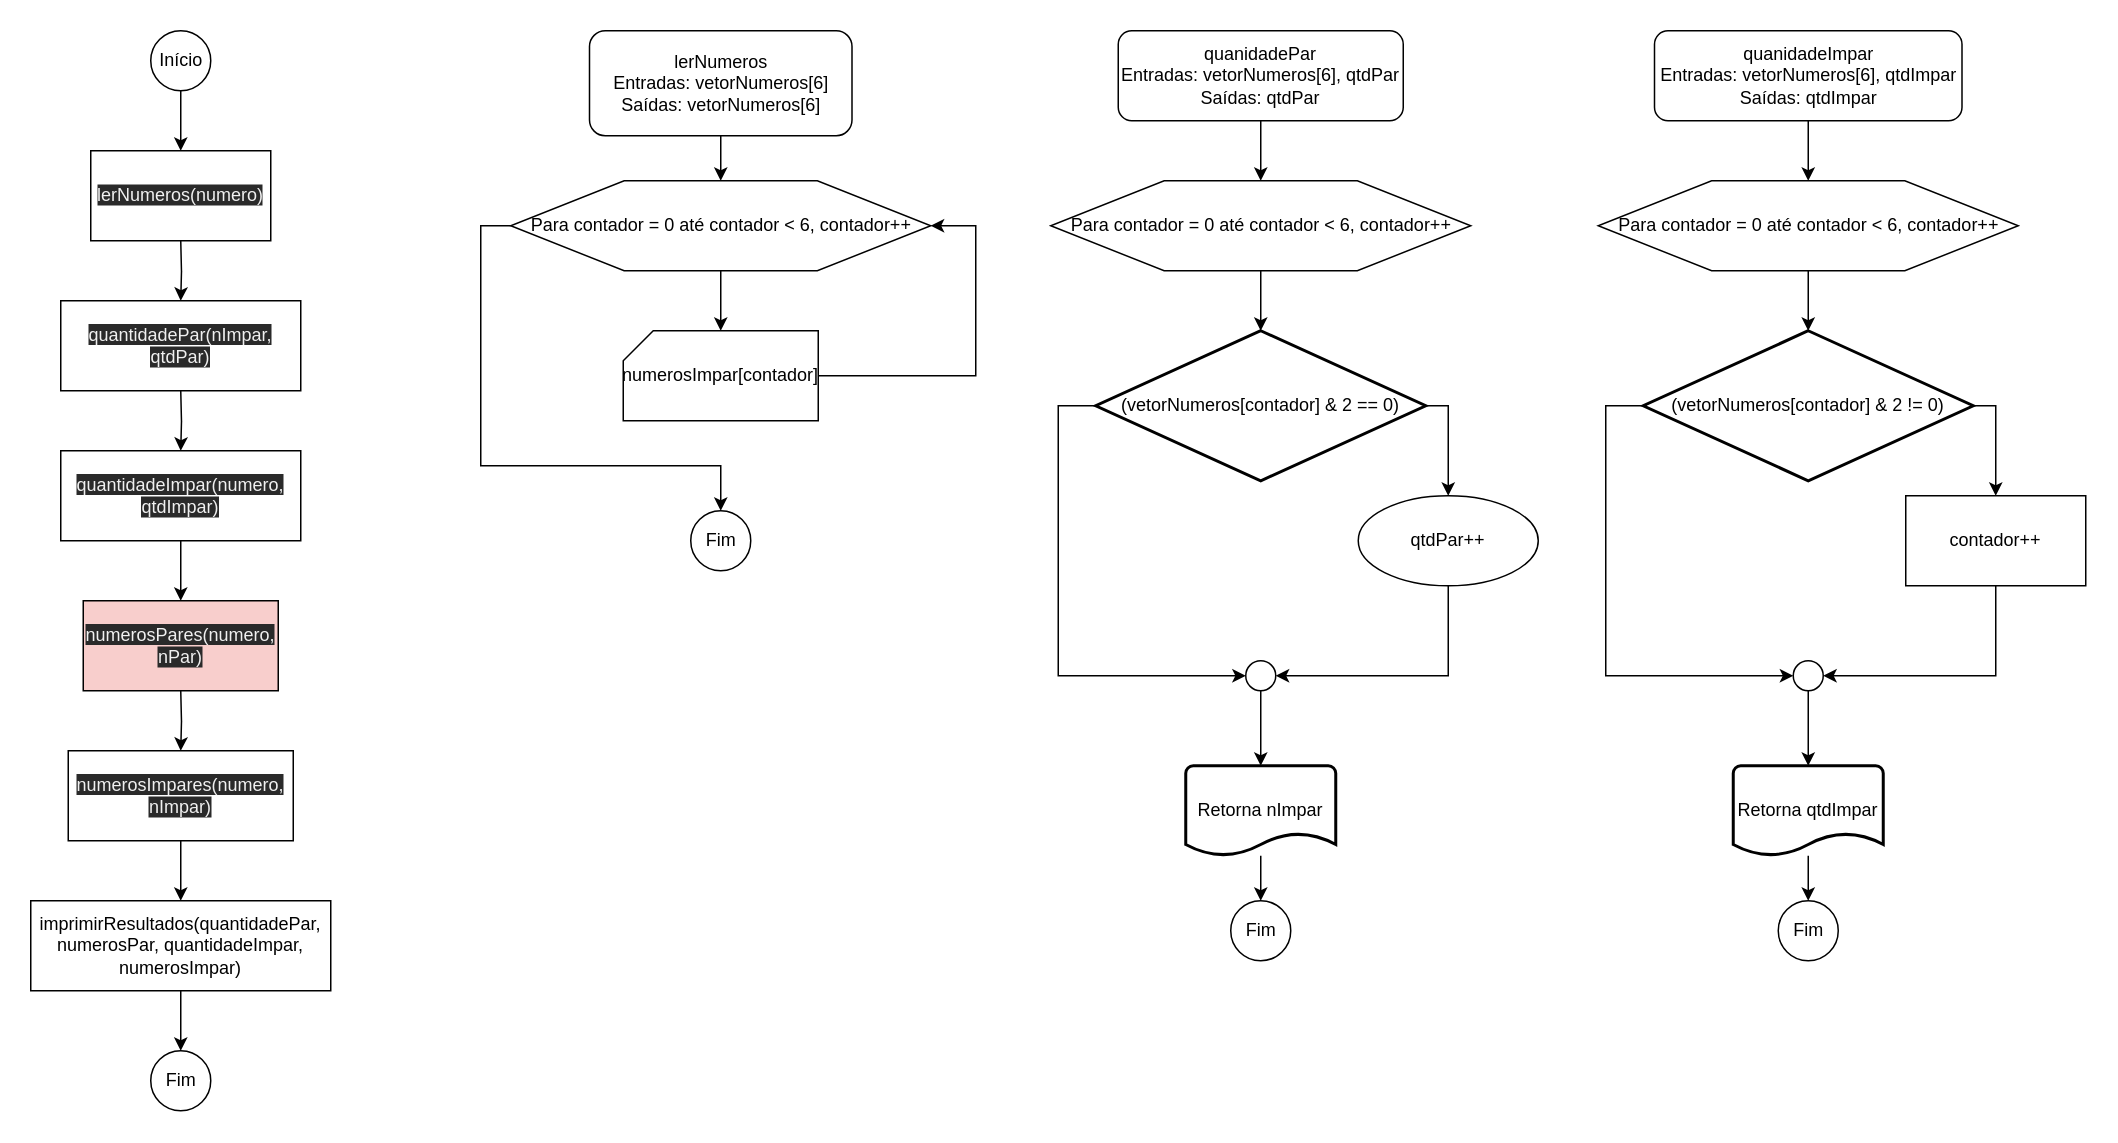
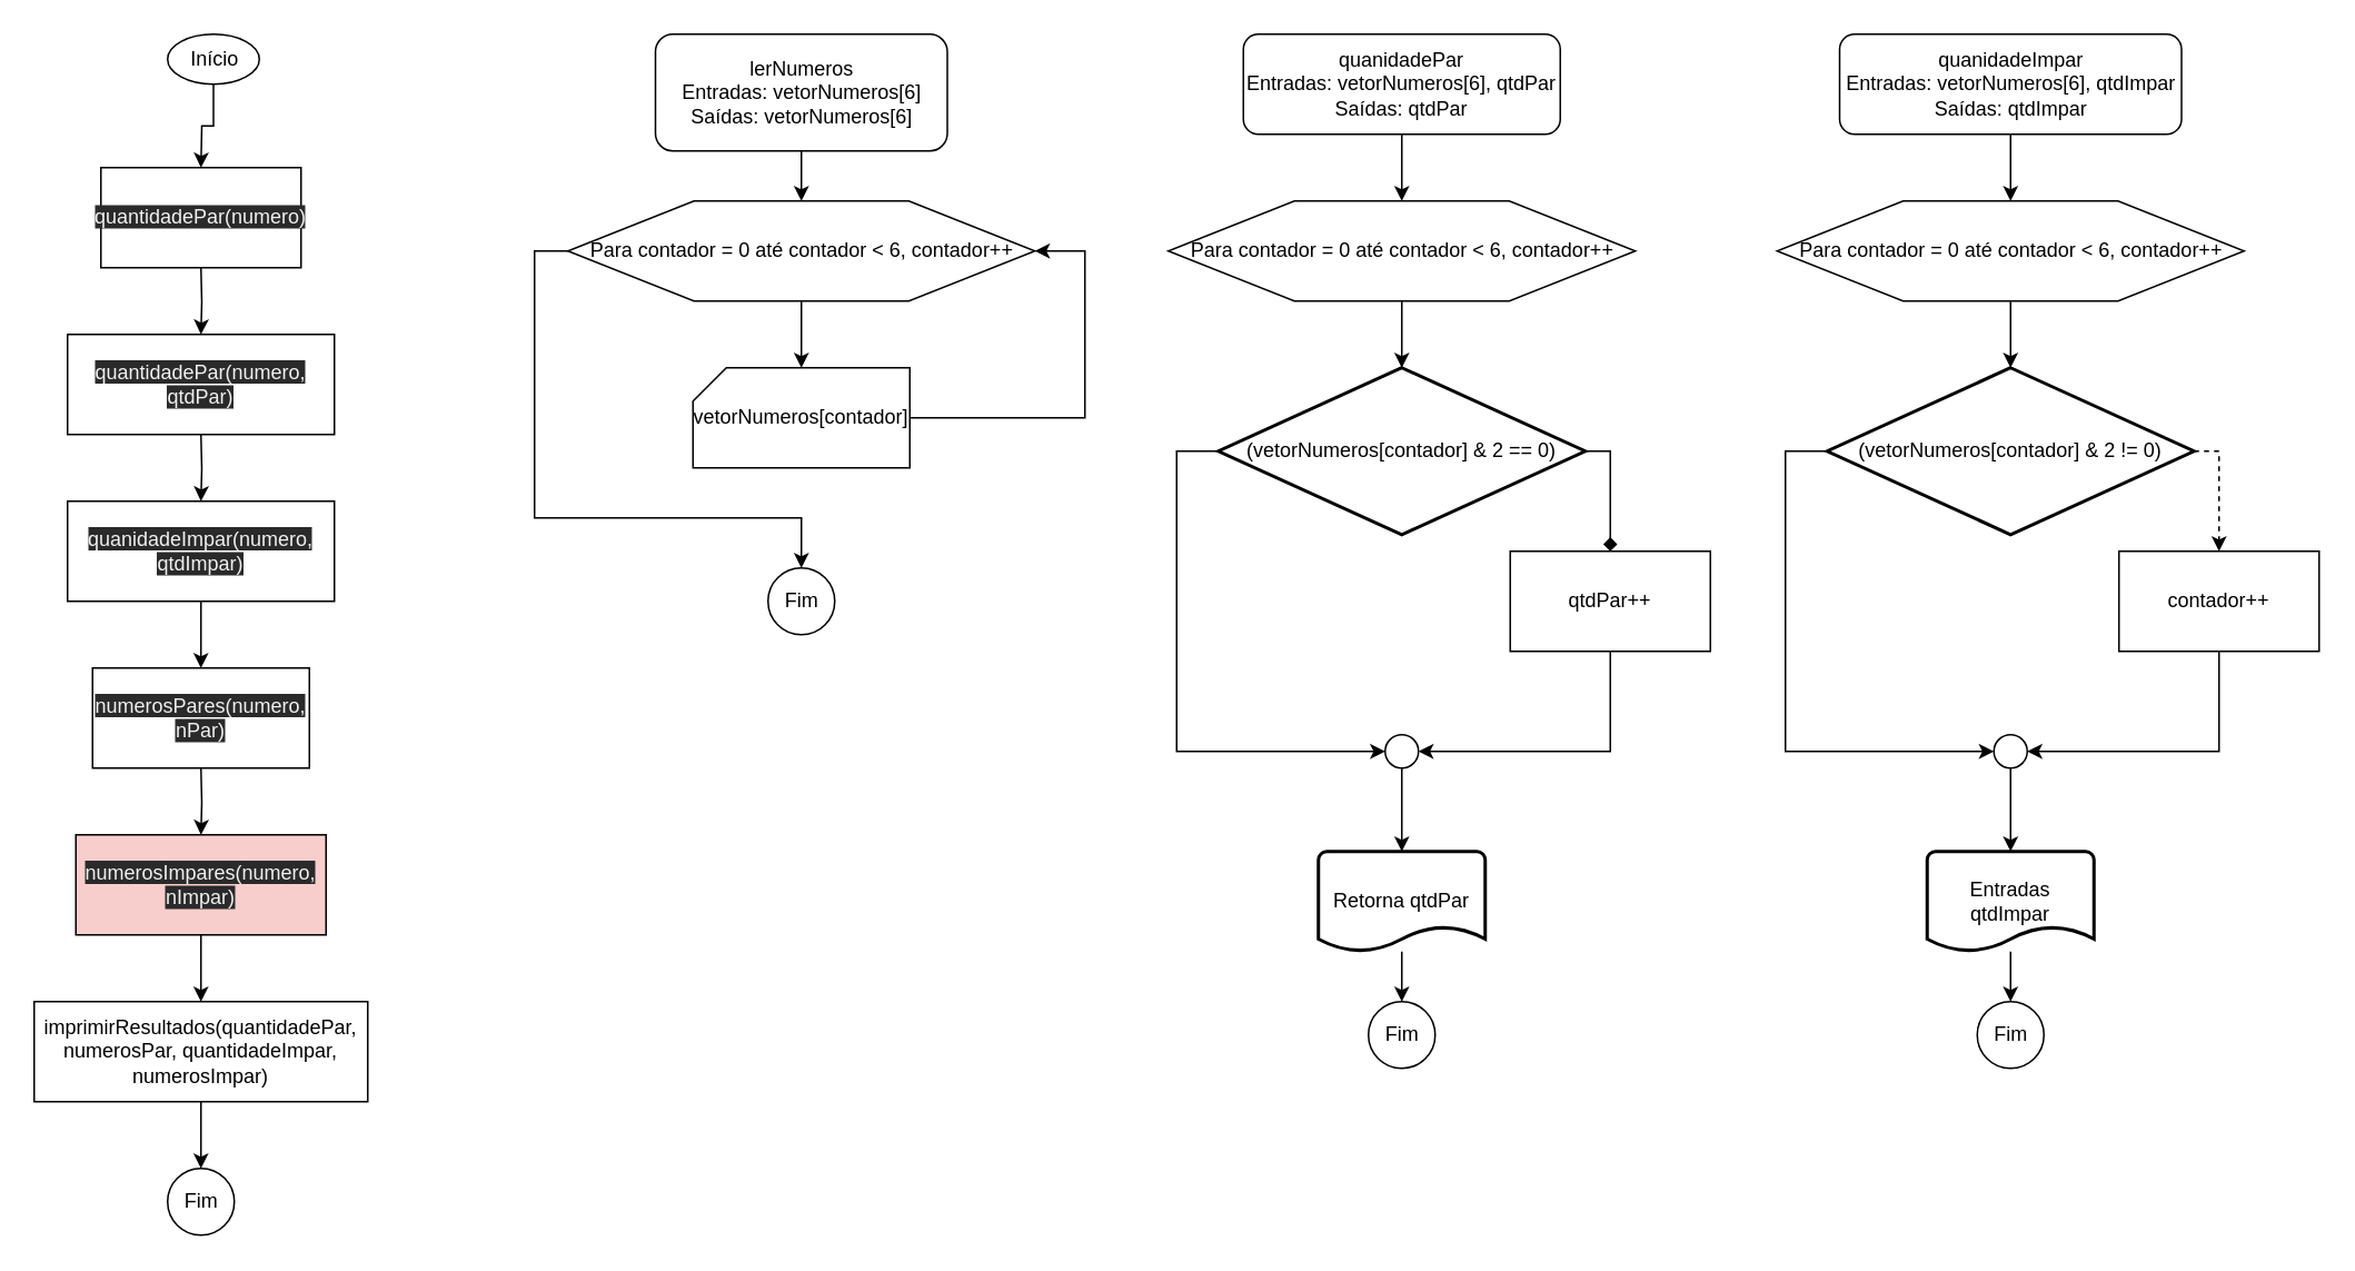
- <mxCell id="3" value="Início" style="verticalLabelPosition=middle;verticalAlign=middle;html=1;shape=mxgraph.flowchart.on-page_reference;labelPosition=center;align=center;" vertex="1" parent="1"><mxGeometry x="100" y="20" width="40" height="40" as="geometry" /></mxCell>
+ <mxCell id="3" value="Início" style="verticalLabelPosition=middle;verticalAlign=middle;html=1;shape=mxgraph.flowchart.on-page_reference;labelPosition=center;align=center;" vertex="1" parent="1"><mxGeometry x="100" y="20" width="55" height="30" as="geometry" /></mxCell>
- <mxCell id="8" value="&lt;span style=&quot;color: rgb(240, 240, 240); font-family: Helvetica; font-size: 12px; font-style: normal; font-variant-ligatures: normal; font-variant-caps: normal; font-weight: 400; letter-spacing: normal; orphans: 2; text-align: center; text-indent: 0px; text-transform: none; widows: 2; word-spacing: 0px; -webkit-text-stroke-width: 0px; background-color: rgb(42, 42, 42); text-decoration-thickness: initial; text-decoration-style: initial; text-decoration-color: initial; float: none; display: inline !important;&quot;&gt;lerNumeros(numero)&lt;/span&gt;" style="rounded=0;whiteSpace=wrap;html=1;" vertex="1" parent="1"><mxGeometry x="60" y="100" width="120" height="60" as="geometry" /></mxCell>
+ <mxCell id="8" value="&lt;span style=&quot;color: rgb(240, 240, 240); font-family: Helvetica; font-size: 12px; font-style: normal; font-variant-ligatures: normal; font-variant-caps: normal; font-weight: 400; letter-spacing: normal; orphans: 2; text-align: center; text-indent: 0px; text-transform: none; widows: 2; word-spacing: 0px; -webkit-text-stroke-width: 0px; background-color: rgb(42, 42, 42); text-decoration-thickness: initial; text-decoration-style: initial; text-decoration-color: initial; float: none; display: inline !important;&quot;&gt;quantidadePar(numero)&lt;/span&gt;" style="rounded=0;whiteSpace=wrap;html=1;" vertex="1" parent="1"><mxGeometry x="60" y="100" width="120" height="60" as="geometry" /></mxCell>
- <mxCell id="9" value="&lt;span style=&quot;color: rgb(240, 240, 240); font-family: Helvetica; font-size: 12px; font-style: normal; font-variant-ligatures: normal; font-variant-caps: normal; font-weight: 400; letter-spacing: normal; orphans: 2; text-align: center; text-indent: 0px; text-transform: none; widows: 2; word-spacing: 0px; -webkit-text-stroke-width: 0px; background-color: rgb(42, 42, 42); text-decoration-thickness: initial; text-decoration-style: initial; text-decoration-color: initial; float: none; display: inline !important;&quot;&gt;quantidadePar(nImpar, qtdPar)&lt;/span&gt;" style="rounded=0;whiteSpace=wrap;html=1;" vertex="1" parent="1"><mxGeometry x="40" y="200" width="160" height="60" as="geometry" /></mxCell>
+ <mxCell id="9" value="&lt;span style=&quot;color: rgb(240, 240, 240); font-family: Helvetica; font-size: 12px; font-style: normal; font-variant-ligatures: normal; font-variant-caps: normal; font-weight: 400; letter-spacing: normal; orphans: 2; text-align: center; text-indent: 0px; text-transform: none; widows: 2; word-spacing: 0px; -webkit-text-stroke-width: 0px; background-color: rgb(42, 42, 42); text-decoration-thickness: initial; text-decoration-style: initial; text-decoration-color: initial; float: none; display: inline !important;&quot;&gt;quantidadePar(numero, qtdPar)&lt;/span&gt;" style="rounded=0;whiteSpace=wrap;html=1;" vertex="1" parent="1"><mxGeometry x="40" y="200" width="160" height="60" as="geometry" /></mxCell>
- <mxCell id="21" value="numerosImpar[contador]" style="verticalLabelPosition=middle;verticalAlign=middle;html=1;shape=card;whiteSpace=wrap;size=20;arcSize=12;labelPosition=center;align=center;" vertex="1" parent="1"><mxGeometry x="415" y="220" width="130" height="60" as="geometry" /></mxCell>
+ <mxCell id="21" value="vetorNumeros[contador]" style="verticalLabelPosition=middle;verticalAlign=middle;html=1;shape=card;whiteSpace=wrap;size=20;arcSize=12;labelPosition=center;align=center;" vertex="1" parent="1"><mxGeometry x="415" y="220" width="130" height="60" as="geometry" /></mxCell>
- <mxCell id="41" style="edgeStyle=orthogonalEdgeStyle;rounded=0;orthogonalLoop=1;jettySize=auto;html=1;entryX=0.5;entryY=0;entryDx=0;entryDy=0;" edge="1" parent="1" source="43" target="45"><mxGeometry relative="1" as="geometry"><Array as="points"><mxPoint x="1330" y="270" /></Array></mxGeometry></mxCell>
+ <mxCell id="41" style="edgeStyle=orthogonalEdgeStyle;rounded=0;orthogonalLoop=1;jettySize=auto;html=1;entryX=0.5;entryY=0;entryDx=0;entryDy=0;dashed=1;" edge="1" parent="1" source="43" target="45"><mxGeometry relative="1" as="geometry"><Array as="points"><mxPoint x="1330" y="270" /></Array></mxGeometry></mxCell>
- <mxCell id="27" style="edgeStyle=orthogonalEdgeStyle;rounded=0;orthogonalLoop=1;jettySize=auto;html=1;entryX=0.5;entryY=0;entryDx=0;entryDy=0;" edge="1" parent="1" source="29" target="31"><mxGeometry relative="1" as="geometry"><Array as="points"><mxPoint x="965" y="270" /></Array></mxGeometry></mxCell>
+ <mxCell id="27" style="edgeStyle=orthogonalEdgeStyle;rounded=0;orthogonalLoop=1;jettySize=auto;html=1;entryX=0.5;entryY=0;entryDx=0;entryDy=0;endArrow=diamond;" edge="1" parent="1" source="29" target="31"><mxGeometry relative="1" as="geometry"><Array as="points"><mxPoint x="965" y="270" /></Array></mxGeometry></mxCell>
- <mxCell id="52" value="&lt;span style=&quot;color: rgb(240, 240, 240); font-family: Helvetica; font-size: 12px; font-style: normal; font-variant-ligatures: normal; font-variant-caps: normal; font-weight: 400; letter-spacing: normal; orphans: 2; text-align: center; text-indent: 0px; text-transform: none; widows: 2; word-spacing: 0px; -webkit-text-stroke-width: 0px; background-color: rgb(42, 42, 42); text-decoration-thickness: initial; text-decoration-style: initial; text-decoration-color: initial; float: none; display: inline !important;&quot;&gt;quantidadeImpar(numero, qtdImpar)&lt;/span&gt;" style="rounded=0;whiteSpace=wrap;html=1;" vertex="1" parent="1"><mxGeometry x="40" y="300" width="160" height="60" as="geometry" /></mxCell>
+ <mxCell id="52" value="&lt;span style=&quot;color: rgb(240, 240, 240); font-family: Helvetica; font-size: 12px; font-style: normal; font-variant-ligatures: normal; font-variant-caps: normal; font-weight: 400; letter-spacing: normal; orphans: 2; text-align: center; text-indent: 0px; text-transform: none; widows: 2; word-spacing: 0px; -webkit-text-stroke-width: 0px; background-color: rgb(42, 42, 42); text-decoration-thickness: initial; text-decoration-style: initial; text-decoration-color: initial; float: none; display: inline !important;&quot;&gt;quanidadeImpar(numero, qtdImpar)&lt;/span&gt;" style="rounded=0;whiteSpace=wrap;html=1;" vertex="1" parent="1"><mxGeometry x="40" y="300" width="160" height="60" as="geometry" /></mxCell>
- <mxCell id="31" value="qtdPar++" style="ellipse;whiteSpace=wrap;html=1;" vertex="1" parent="1"><mxGeometry x="905" y="330" width="120" height="60" as="geometry" /></mxCell>
+ <mxCell id="31" value="qtdPar++" style="rounded=0;whiteSpace=wrap;html=1;" vertex="1" parent="1"><mxGeometry x="905" y="330" width="120" height="60" as="geometry" /></mxCell>
- <mxCell id="10" value="&lt;span style=&quot;color: rgb(240, 240, 240); font-family: Helvetica; font-size: 12px; font-style: normal; font-variant-ligatures: normal; font-variant-caps: normal; font-weight: 400; letter-spacing: normal; orphans: 2; text-align: center; text-indent: 0px; text-transform: none; widows: 2; word-spacing: 0px; -webkit-text-stroke-width: 0px; background-color: rgb(42, 42, 42); text-decoration-thickness: initial; text-decoration-style: initial; text-decoration-color: initial; float: none; display: inline !important;&quot;&gt;numerosPares(numero, nPar)&lt;/span&gt;" style="rounded=0;whiteSpace=wrap;html=1;fillColor=#f8cecc;" vertex="1" parent="1"><mxGeometry x="55" y="400" width="130" height="60" as="geometry" /></mxCell>
+ <mxCell id="10" value="&lt;span style=&quot;color: rgb(240, 240, 240); font-family: Helvetica; font-size: 12px; font-style: normal; font-variant-ligatures: normal; font-variant-caps: normal; font-weight: 400; letter-spacing: normal; orphans: 2; text-align: center; text-indent: 0px; text-transform: none; widows: 2; word-spacing: 0px; -webkit-text-stroke-width: 0px; background-color: rgb(42, 42, 42); text-decoration-thickness: initial; text-decoration-style: initial; text-decoration-color: initial; float: none; display: inline !important;&quot;&gt;numerosPares(numero, nPar)&lt;/span&gt;" style="rounded=0;whiteSpace=wrap;html=1;" vertex="1" parent="1"><mxGeometry x="55" y="400" width="130" height="60" as="geometry" /></mxCell>
- <mxCell id="12" value="&lt;span style=&quot;color: rgb(240, 240, 240); font-family: Helvetica; font-size: 12px; font-style: normal; font-variant-ligatures: normal; font-variant-caps: normal; font-weight: 400; letter-spacing: normal; orphans: 2; text-align: center; text-indent: 0px; text-transform: none; widows: 2; word-spacing: 0px; -webkit-text-stroke-width: 0px; background-color: rgb(42, 42, 42); text-decoration-thickness: initial; text-decoration-style: initial; text-decoration-color: initial; float: none; display: inline !important;&quot;&gt;numerosImpares(numero, nImpar)&lt;/span&gt;" style="rounded=0;whiteSpace=wrap;html=1;" vertex="1" parent="1"><mxGeometry x="45" y="500" width="150" height="60" as="geometry" /></mxCell>
+ <mxCell id="12" value="&lt;span style=&quot;color: rgb(240, 240, 240); font-family: Helvetica; font-size: 12px; font-style: normal; font-variant-ligatures: normal; font-variant-caps: normal; font-weight: 400; letter-spacing: normal; orphans: 2; text-align: center; text-indent: 0px; text-transform: none; widows: 2; word-spacing: 0px; -webkit-text-stroke-width: 0px; background-color: rgb(42, 42, 42); text-decoration-thickness: initial; text-decoration-style: initial; text-decoration-color: initial; float: none; display: inline !important;&quot;&gt;numerosImpares(numero, nImpar)&lt;/span&gt;" style="rounded=0;whiteSpace=wrap;html=1;fillColor=#f8cecc;" vertex="1" parent="1"><mxGeometry x="45" y="500" width="150" height="60" as="geometry" /></mxCell>
- <mxCell id="35" value="Retorna nImpar" style="strokeWidth=2;html=1;shape=mxgraph.flowchart.document2;whiteSpace=wrap;size=0.25;" vertex="1" parent="1"><mxGeometry x="790" y="510" width="100" height="60" as="geometry" /></mxCell>
+ <mxCell id="35" value="Retorna qtdPar" style="strokeWidth=2;html=1;shape=mxgraph.flowchart.document2;whiteSpace=wrap;size=0.25;" vertex="1" parent="1"><mxGeometry x="790" y="510" width="100" height="60" as="geometry" /></mxCell>
- <mxCell id="49" value="Retorna qtdImpar" style="strokeWidth=2;html=1;shape=mxgraph.flowchart.document2;whiteSpace=wrap;size=0.25;" vertex="1" parent="1"><mxGeometry x="1155" y="510" width="100" height="60" as="geometry" /></mxCell>
+ <mxCell id="49" value="Entradas qtdImpar" style="strokeWidth=2;html=1;shape=mxgraph.flowchart.document2;whiteSpace=wrap;size=0.25;" vertex="1" parent="1"><mxGeometry x="1155" y="510" width="100" height="60" as="geometry" /></mxCell>
